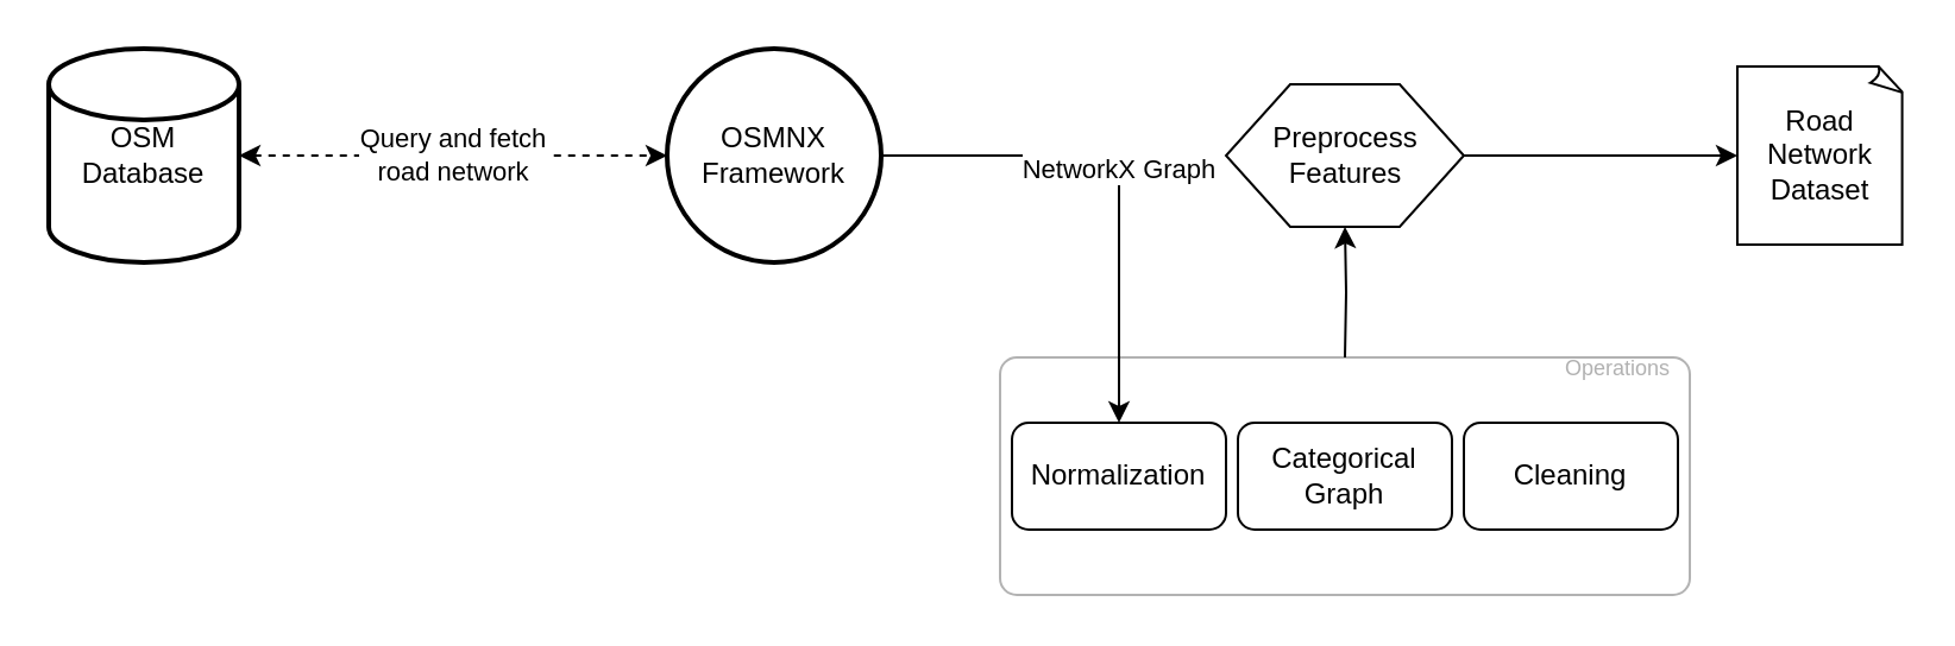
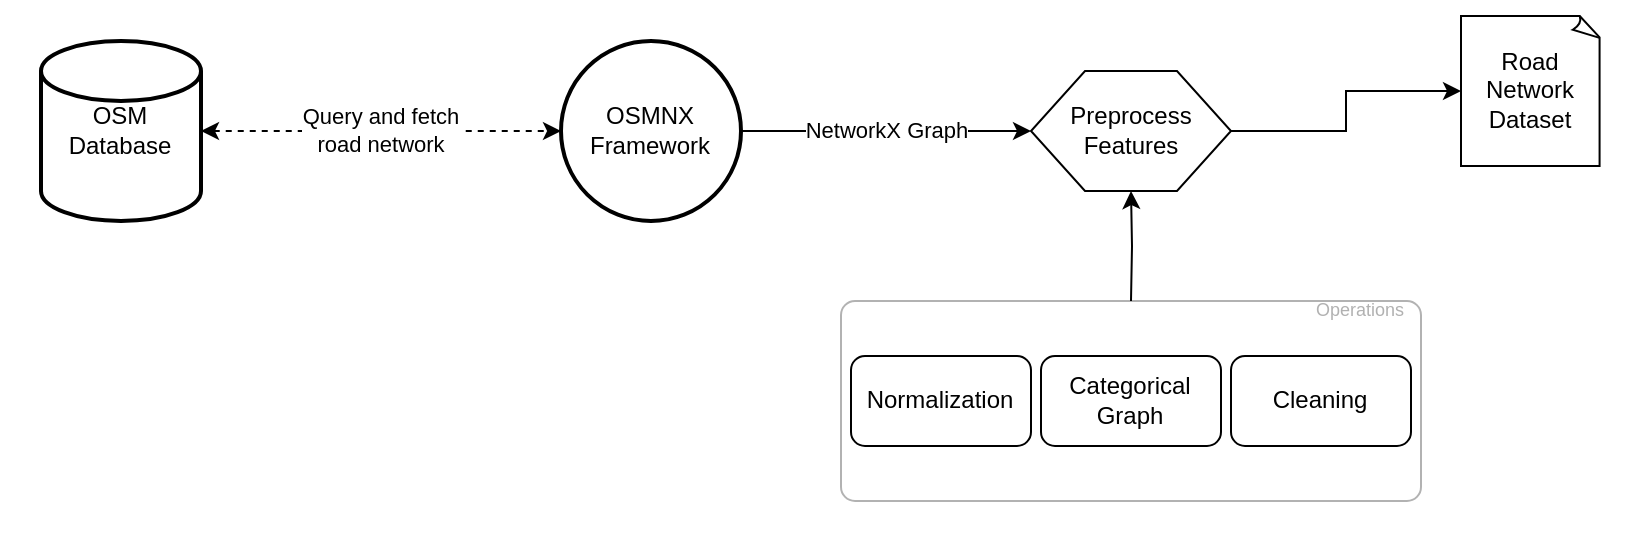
- <mxCell id="9" value="Road Network Dataset" style="whiteSpace=wrap;html=1;shape=mxgraph.basic.document" vertex="1" parent="1"><mxGeometry x="730" y="27.5" width="70" height="75" as="geometry" /></mxCell>
+ <mxCell id="9" value="Road Network Dataset" style="whiteSpace=wrap;html=1;shape=mxgraph.basic.document" vertex="1" parent="1"><mxGeometry x="730" y="7.5" width="70" height="75" as="geometry" /></mxCell>
- <mxCell id="5" value="NetworkX Graph" style="edgeStyle=orthogonalEdgeStyle;rounded=0;orthogonalLoop=1;jettySize=auto;html=1;" edge="1" parent="1" source="6" target="11"><mxGeometry relative="1" as="geometry" /></mxCell>
+ <mxCell id="5" value="NetworkX Graph" style="edgeStyle=orthogonalEdgeStyle;rounded=0;orthogonalLoop=1;jettySize=auto;html=1;entryX=0;entryY=0.5;entryDx=0;entryDy=0;" edge="1" parent="1" source="6" target="8"><mxGeometry relative="1" as="geometry" /></mxCell>
